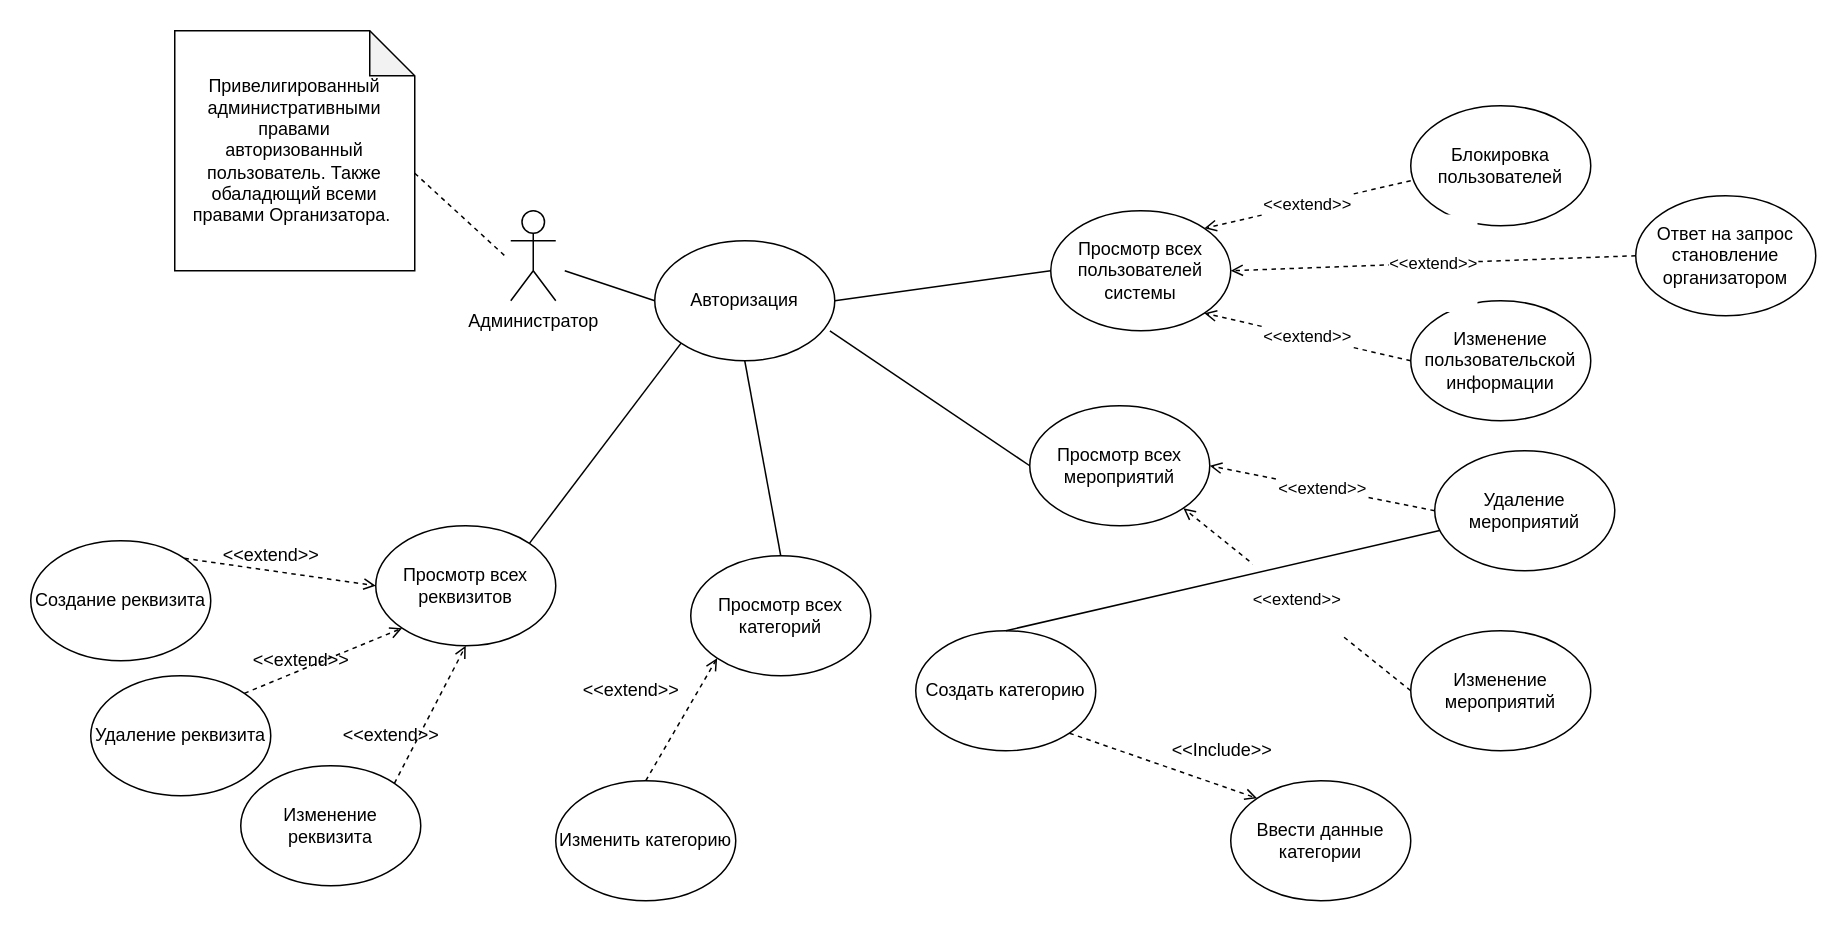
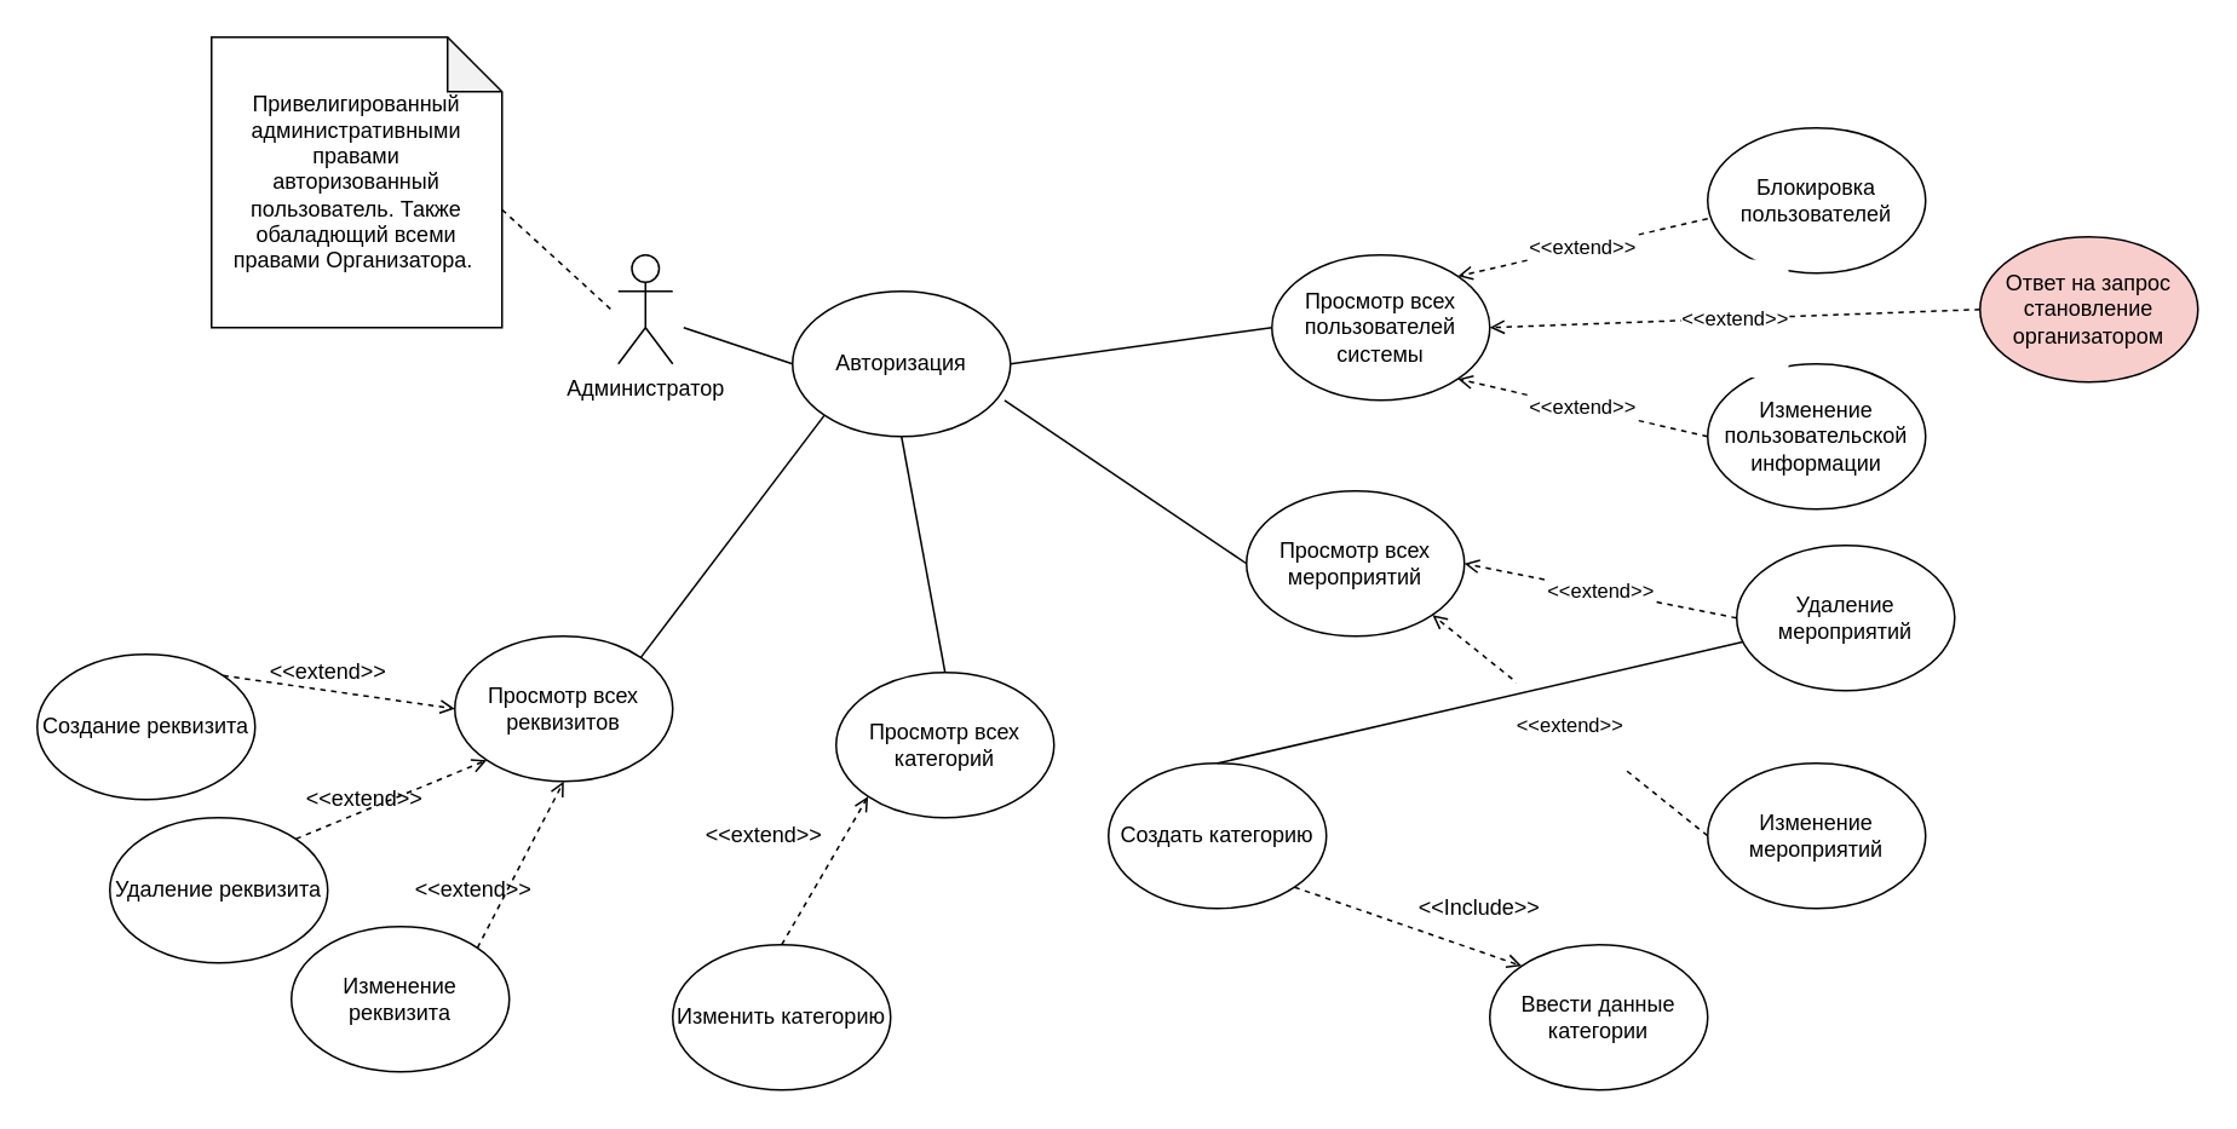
- <mxCell id="39" value="Ответ на запрос становление организатором" style="ellipse;whiteSpace=wrap;html=1;" parent="1" vertex="1"><mxGeometry x="1090" y="130" width="120" height="80" as="geometry" /></mxCell>
+ <mxCell id="39" value="Ответ на запрос становление организатором" style="ellipse;whiteSpace=wrap;html=1;fillColor=#f8cecc;" parent="1" vertex="1"><mxGeometry x="1090" y="130" width="120" height="80" as="geometry" /></mxCell>
